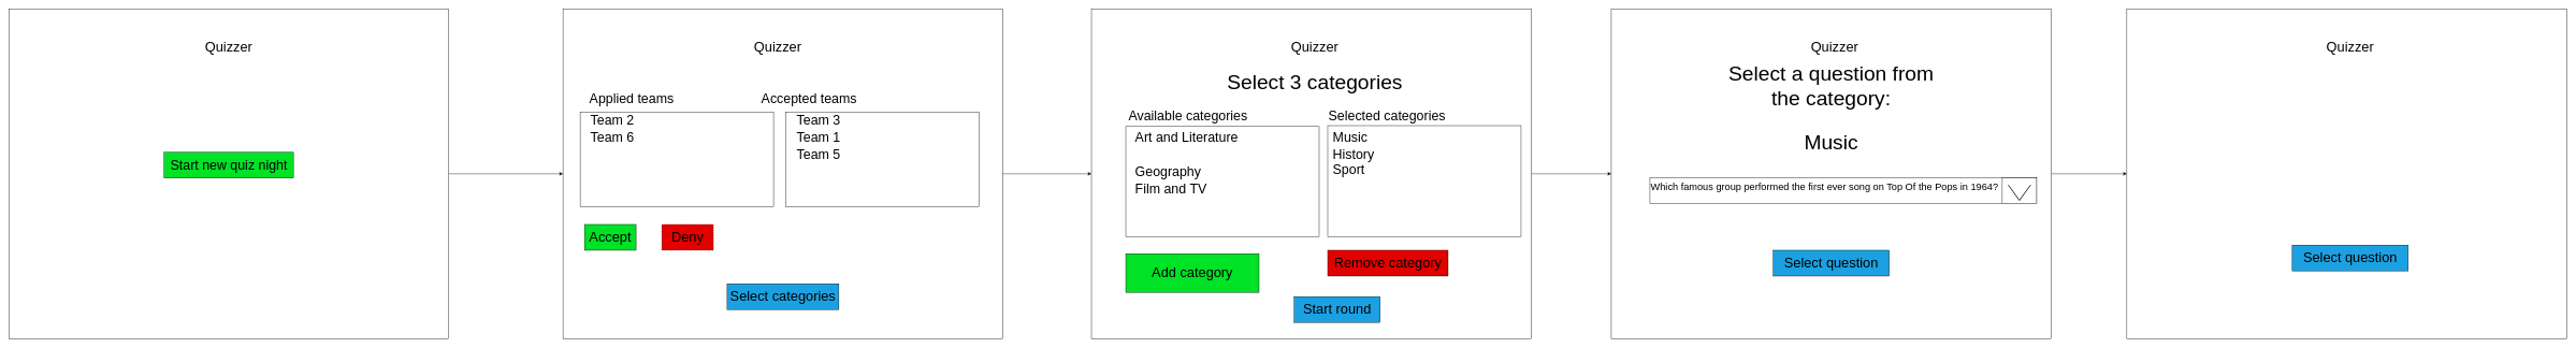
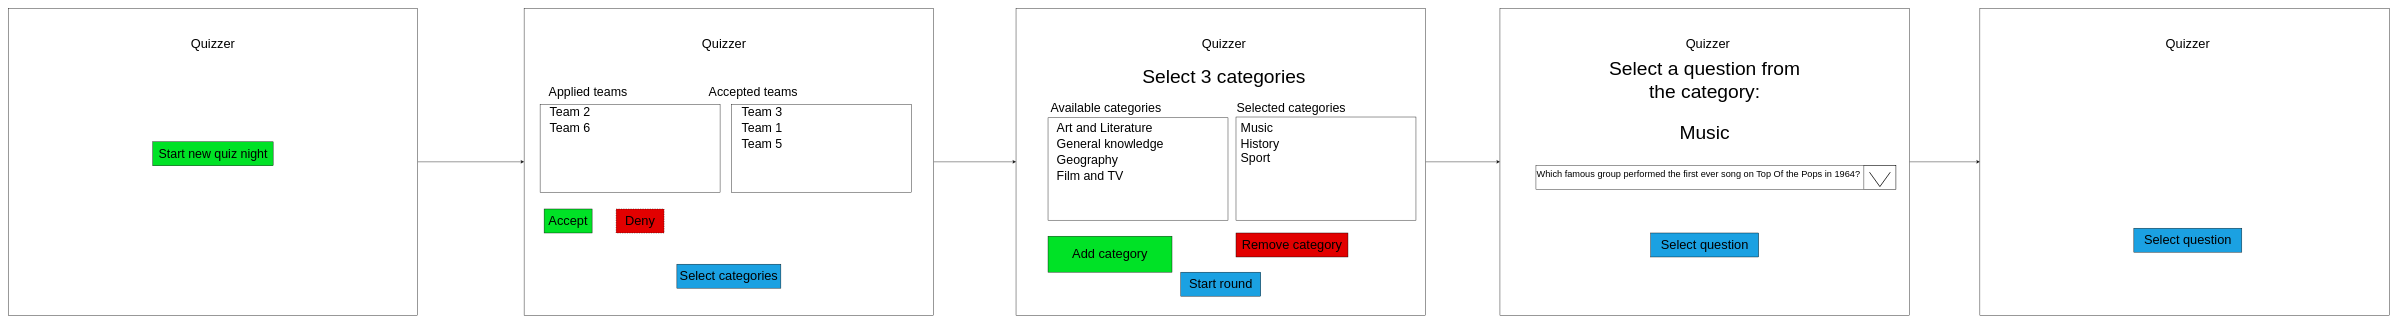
+ <mxCell id="31" value="General knowledge" style="text;html=1;strokeColor=none;fillColor=none;align=left;verticalAlign=middle;whiteSpace=wrap;rounded=0;fontSize=31;" vertex="1" parent="1"><mxGeometry x="2640" y="350" width="410" height="20" as="geometry" /></mxCell>
- <mxCell id="36" value="Start round" style="rounded=0;whiteSpace=wrap;html=1;fillColor=#1BA1E2;fontSize=32;" vertex="1" parent="1"><mxGeometry x="3012" y="690" width="200" height="60" as="geometry" /></mxCell>
+ <mxCell id="36" value="Start round" style="rounded=0;whiteSpace=wrap;html=1;fillColor=#1BA1E2;fontSize=32;" vertex="1" parent="1"><mxGeometry x="2952" y="680" width="200" height="60" as="geometry" /></mxCell>
